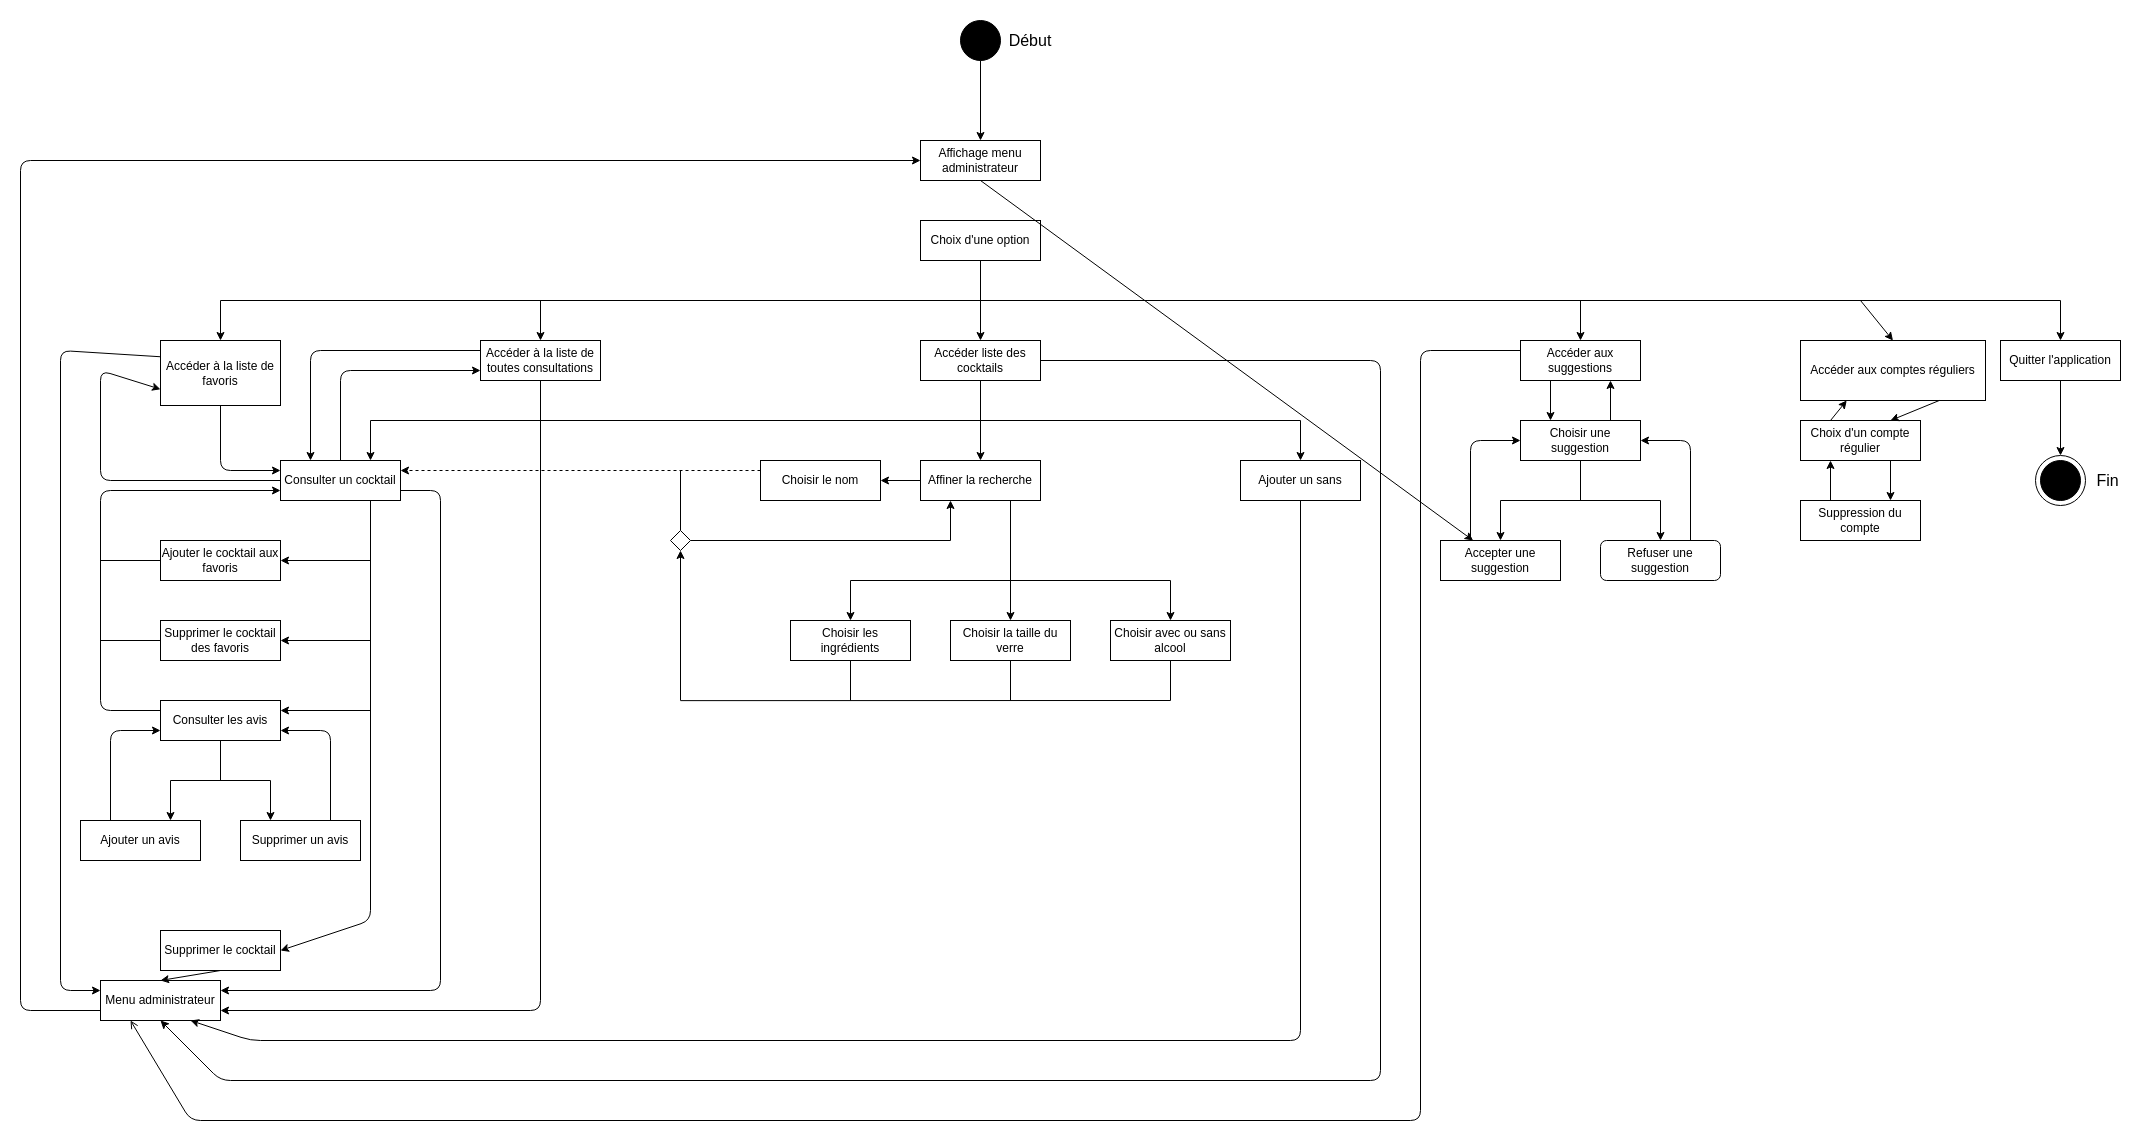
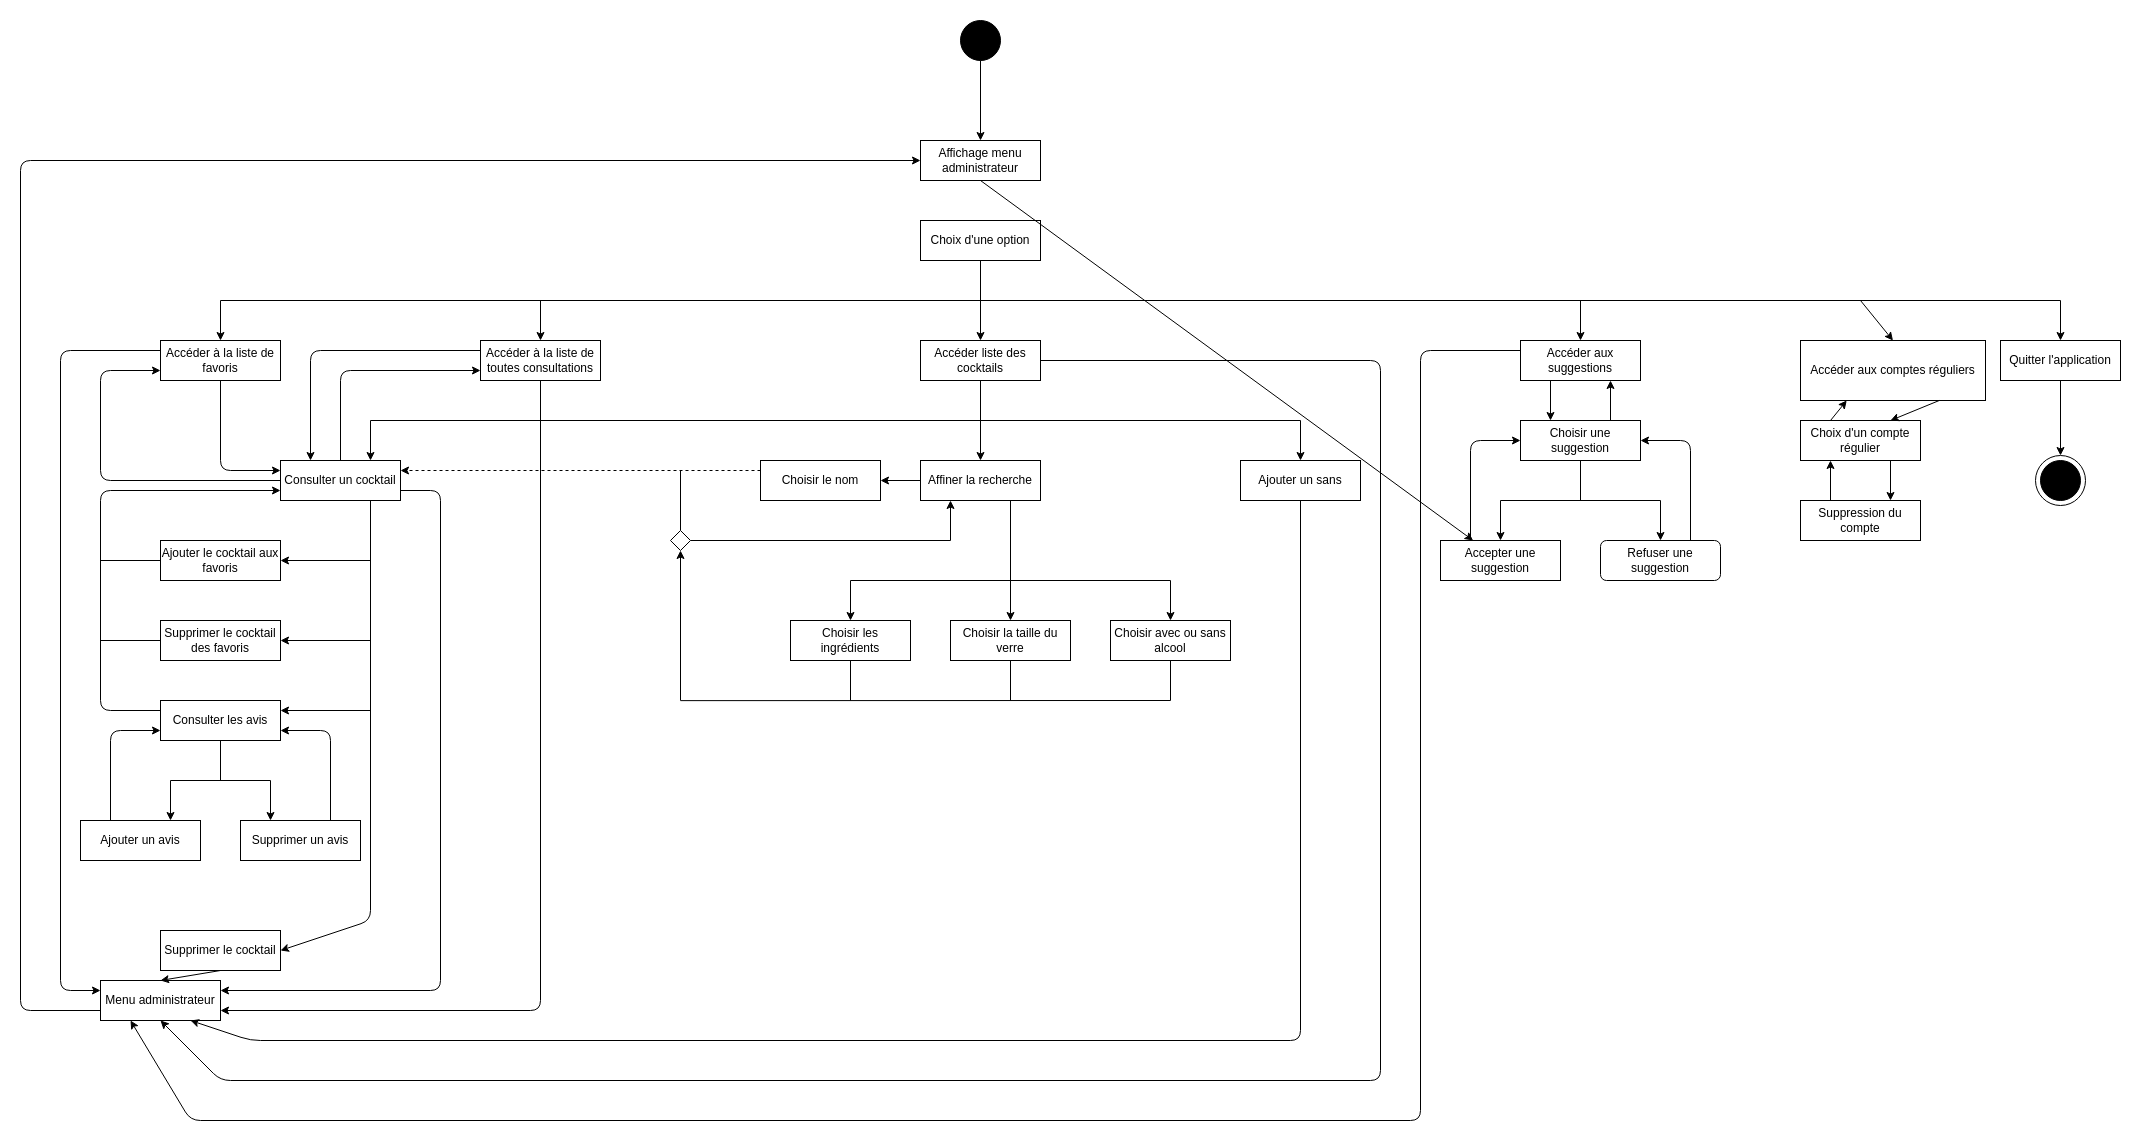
- <mxCell id="8" value="&lt;font style=&quot;font-size: 16px&quot;&gt;Début&lt;/font&gt;" style="text;html=1;strokeColor=none;fillColor=none;align=center;verticalAlign=middle;whiteSpace=wrap;rounded=0;" vertex="1" parent="1"><mxGeometry x="1000" y="30" width="60" height="20" as="geometry" /></mxCell>
- <mxCell id="46" value="Accéder à la liste de favoris" style="rounded=0;whiteSpace=wrap;html=1;fillColor=#FFFFFF;" vertex="1" parent="1"><mxGeometry x="160" y="340" width="120" height="65" as="geometry" /></mxCell>
+ <mxCell id="46" value="Accéder à la liste de favoris" style="rounded=0;whiteSpace=wrap;html=1;fillColor=#FFFFFF;" vertex="1" parent="1"><mxGeometry x="160" y="340" width="120" height="40" as="geometry" /></mxCell>
- <mxCell id="14" value="&lt;font style=&quot;font-size: 16px&quot;&gt;Fin&lt;/font&gt;" style="text;html=1;strokeColor=none;fillColor=none;align=center;verticalAlign=middle;whiteSpace=wrap;rounded=0;" vertex="1" parent="1"><mxGeometry x="2085" y="470" width="45" height="20" as="geometry" /></mxCell>
- <mxCell id="93" value="" style="endArrow=open;html=1;entryX=0.25;entryY=1;entryDx=0;entryDy=0;exitX=0;exitY=0.25;exitDx=0;exitDy=0;" edge="1" parent="1" source="79" target="36"><mxGeometry width="50" height="50" relative="1" as="geometry"><mxPoint x="820" y="720" as="sourcePoint" /><mxPoint x="870" y="670" as="targetPoint" /><Array as="points"><mxPoint x="1420" y="350" /><mxPoint x="1420" y="1120" /><mxPoint x="190" y="1120" /></Array></mxGeometry></mxCell>
+ <mxCell id="93" value="" style="endArrow=classic;html=1;entryX=0.25;entryY=1;entryDx=0;entryDy=0;exitX=0;exitY=0.25;exitDx=0;exitDy=0;" edge="1" parent="1" source="79" target="36"><mxGeometry width="50" height="50" relative="1" as="geometry"><mxPoint x="820" y="720" as="sourcePoint" /><mxPoint x="870" y="670" as="targetPoint" /><Array as="points"><mxPoint x="1420" y="350" /><mxPoint x="1420" y="1120" /><mxPoint x="190" y="1120" /></Array></mxGeometry></mxCell>
